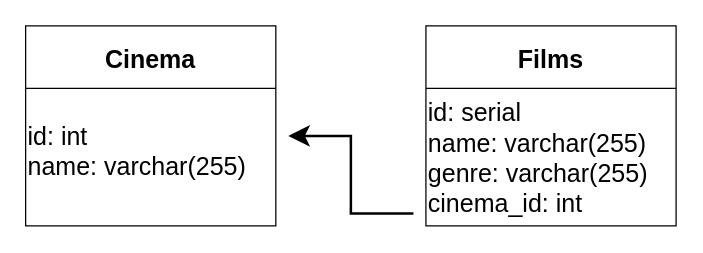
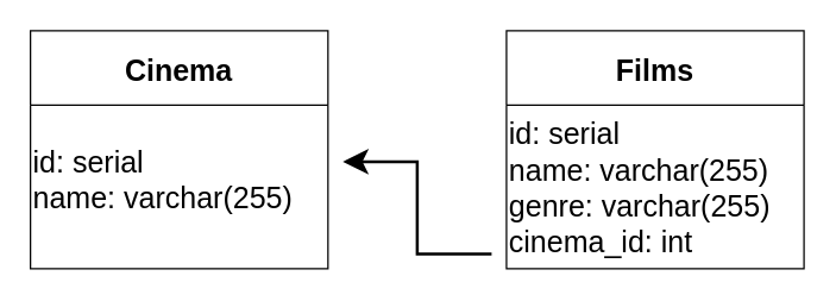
- <mxCell id="3" value="&lt;font style=&quot;font-size: 20px;&quot;&gt;id: int&lt;br&gt;name: varchar(255)&lt;/font&gt;" style="text;html=1;align=left;verticalAlign=middle;resizable=0;points=[];autosize=1;strokeColor=none;fillColor=none;fontSize=14;" vertex="1" parent="2"><mxGeometry y="70" width="200" height="60" as="geometry" /></mxCell>
+ <mxCell id="3" value="&lt;font style=&quot;font-size: 20px;&quot;&gt;id: serial&lt;br&gt;name: varchar(255)&lt;/font&gt;" style="text;html=1;align=left;verticalAlign=middle;resizable=0;points=[];autosize=1;strokeColor=none;fillColor=none;fontSize=14;" vertex="1" parent="2"><mxGeometry y="70" width="200" height="60" as="geometry" /></mxCell>
